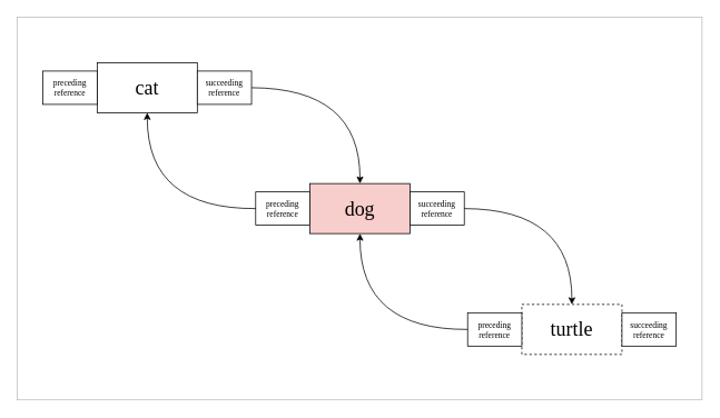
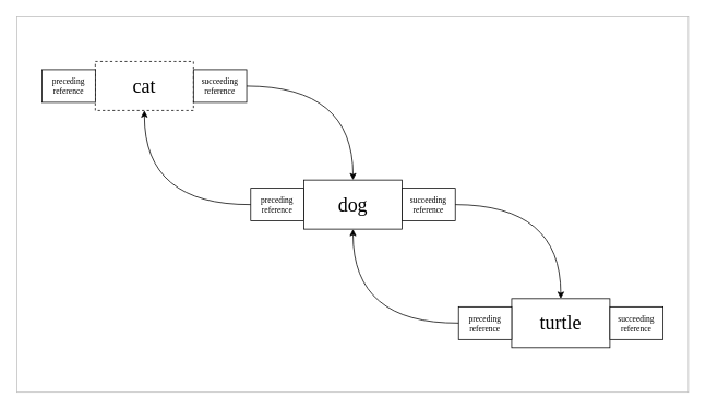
- <mxCell id="13" value="&lt;font style=&quot;font-size: 24px&quot;&gt;cat&lt;/font&gt;" style="rounded=0;whiteSpace=wrap;html=1;fontFamily=Fira Code;" vertex="1" parent="12"><mxGeometry x="65" width="120" height="60" as="geometry" /></mxCell>
+ <mxCell id="13" value="&lt;font style=&quot;font-size: 24px&quot;&gt;cat&lt;/font&gt;" style="rounded=0;whiteSpace=wrap;html=1;fontFamily=Fira Code;dashed=1;" vertex="1" parent="12"><mxGeometry x="65" width="120" height="60" as="geometry" /></mxCell>
- <mxCell id="4" value="&lt;font style=&quot;font-size: 24px&quot;&gt;dog&lt;/font&gt;" style="rounded=0;whiteSpace=wrap;html=1;fontFamily=Fira Code;fillColor=#f8cecc;" vertex="1" parent="3"><mxGeometry x="65" width="120" height="60" as="geometry" /></mxCell>
+ <mxCell id="4" value="&lt;font style=&quot;font-size: 24px&quot;&gt;dog&lt;/font&gt;" style="rounded=0;whiteSpace=wrap;html=1;fontFamily=Fira Code;" vertex="1" parent="3"><mxGeometry x="65" width="120" height="60" as="geometry" /></mxCell>
- <mxCell id="8" value="&lt;font style=&quot;font-size: 24px&quot;&gt;turtle&lt;/font&gt;" style="rounded=0;whiteSpace=wrap;html=1;fontFamily=Fira Code;dashed=1;" vertex="1" parent="7"><mxGeometry x="65" width="120" height="60" as="geometry" /></mxCell>
+ <mxCell id="8" value="&lt;font style=&quot;font-size: 24px&quot;&gt;turtle&lt;/font&gt;" style="rounded=0;whiteSpace=wrap;html=1;fontFamily=Fira Code;" vertex="1" parent="7"><mxGeometry x="65" width="120" height="60" as="geometry" /></mxCell>
